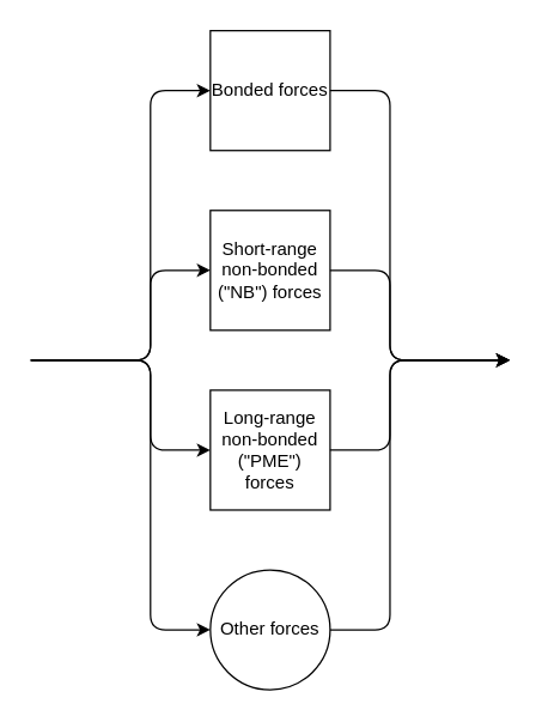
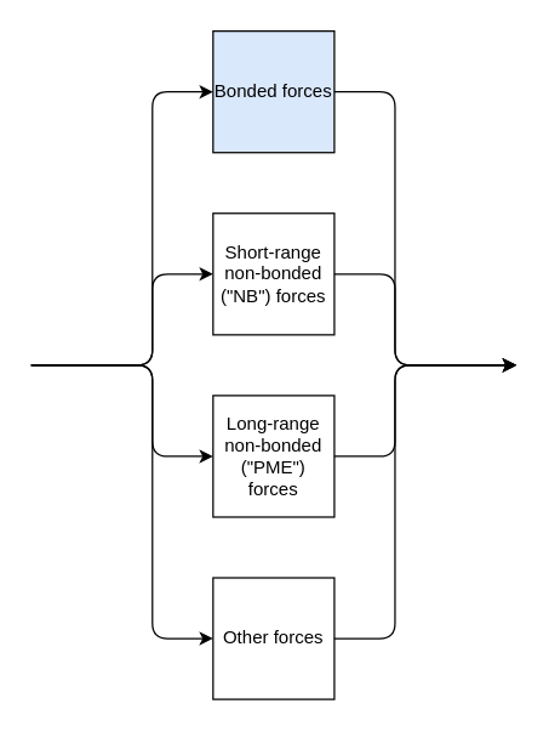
- <mxCell id="2" value="Bonded forces" style="whiteSpace=wrap;html=1;aspect=fixed;" parent="1" vertex="1"><mxGeometry x="140" y="20" width="80" height="80" as="geometry" /></mxCell>
+ <mxCell id="2" value="Bonded forces" style="whiteSpace=wrap;html=1;aspect=fixed;fillColor=#dae8fc;" parent="1" vertex="1"><mxGeometry x="140" y="20" width="80" height="80" as="geometry" /></mxCell>
- <mxCell id="5" value="Other forces" style="ellipse;whiteSpace=wrap;html=1;aspect=fixed;" parent="1" vertex="1"><mxGeometry x="140" y="380" width="80" height="80" as="geometry" /></mxCell>
+ <mxCell id="5" value="Other forces" style="whiteSpace=wrap;html=1;aspect=fixed;" parent="1" vertex="1"><mxGeometry x="140" y="380" width="80" height="80" as="geometry" /></mxCell>
